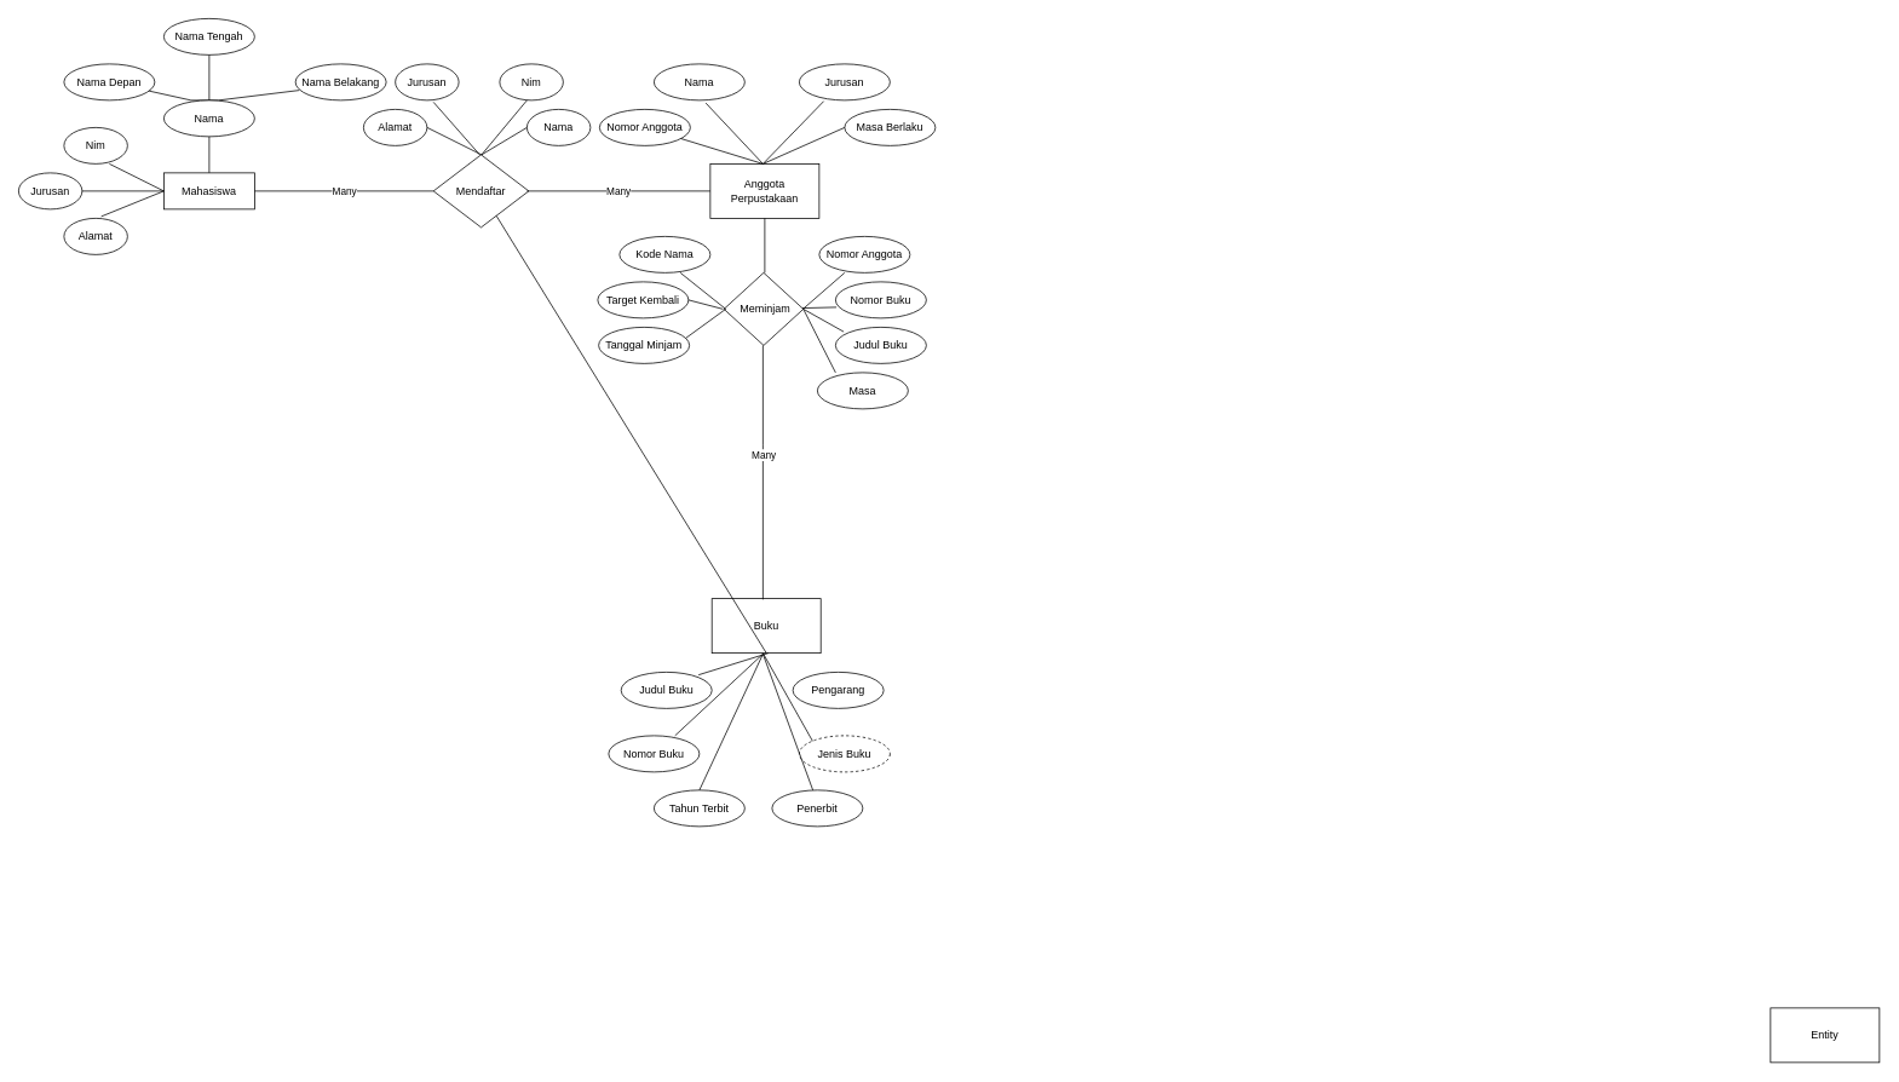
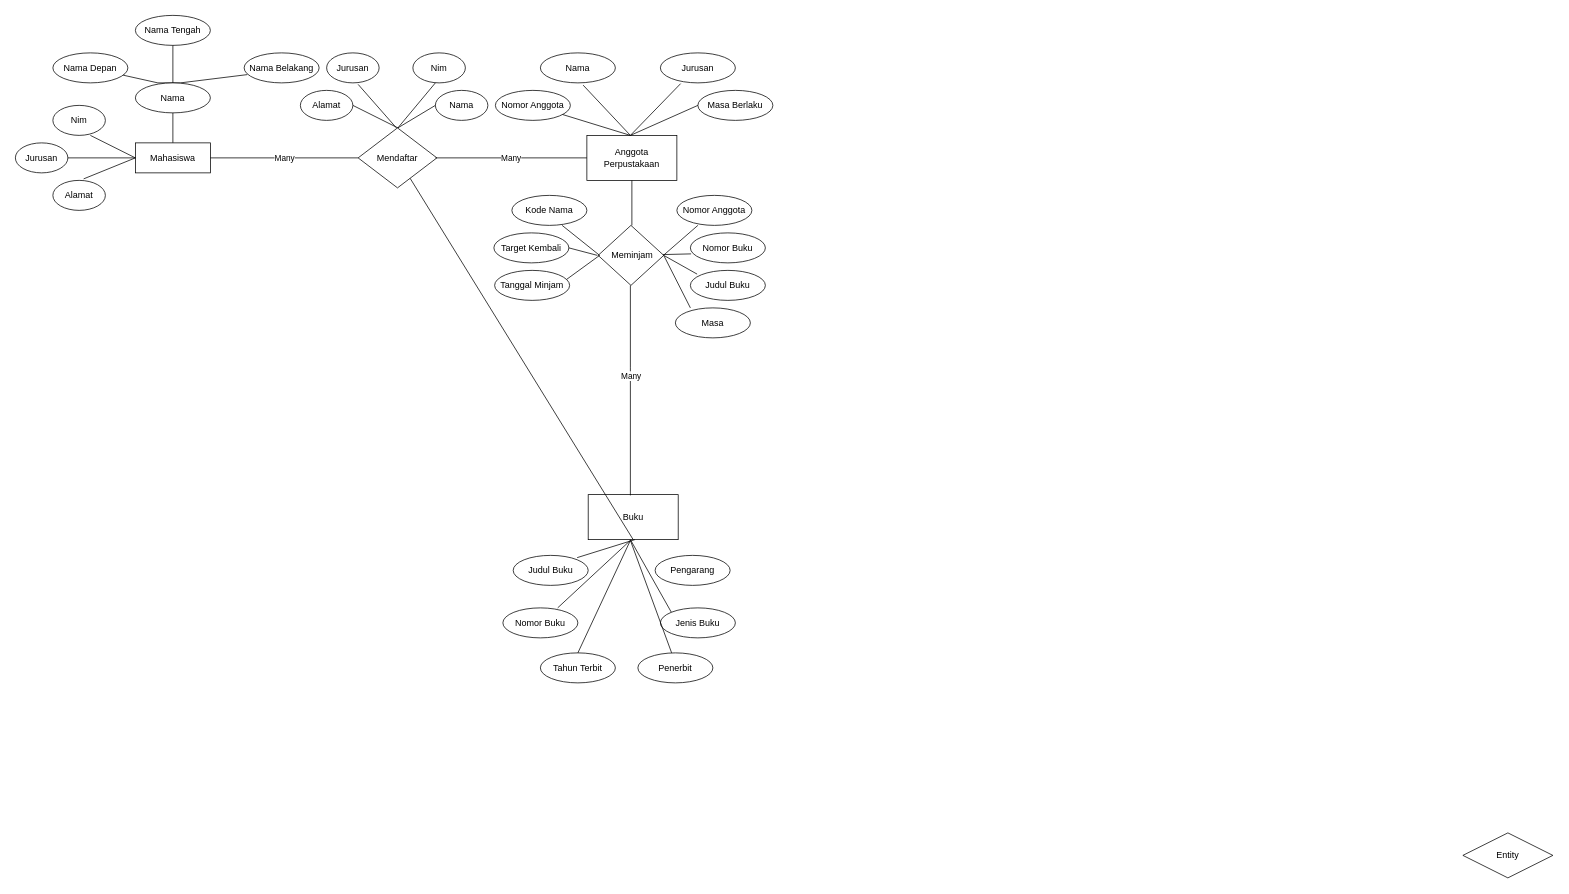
- <mxCell id="18" value="Jenis Buku" style="ellipse;whiteSpace=wrap;html=1;align=center;dashed=1;" vertex="1" parent="1"><mxGeometry x="880" y="810" width="100" height="40" as="geometry" /></mxCell>
+ <mxCell id="18" value="Jenis Buku" style="ellipse;whiteSpace=wrap;html=1;align=center;" vertex="1" parent="1"><mxGeometry x="880" y="810" width="100" height="40" as="geometry" /></mxCell>
- <mxCell id="58" value="Entity" style="whiteSpace=wrap;html=1;align=center;" vertex="1" parent="1"><mxGeometry x="1950" y="1110" width="120" height="60" as="geometry" /></mxCell>
+ <mxCell id="58" value="Entity" style="rhombus;whiteSpace=wrap;html=1;align=center;" vertex="1" parent="1"><mxGeometry x="1950" y="1110" width="120" height="60" as="geometry" /></mxCell>
